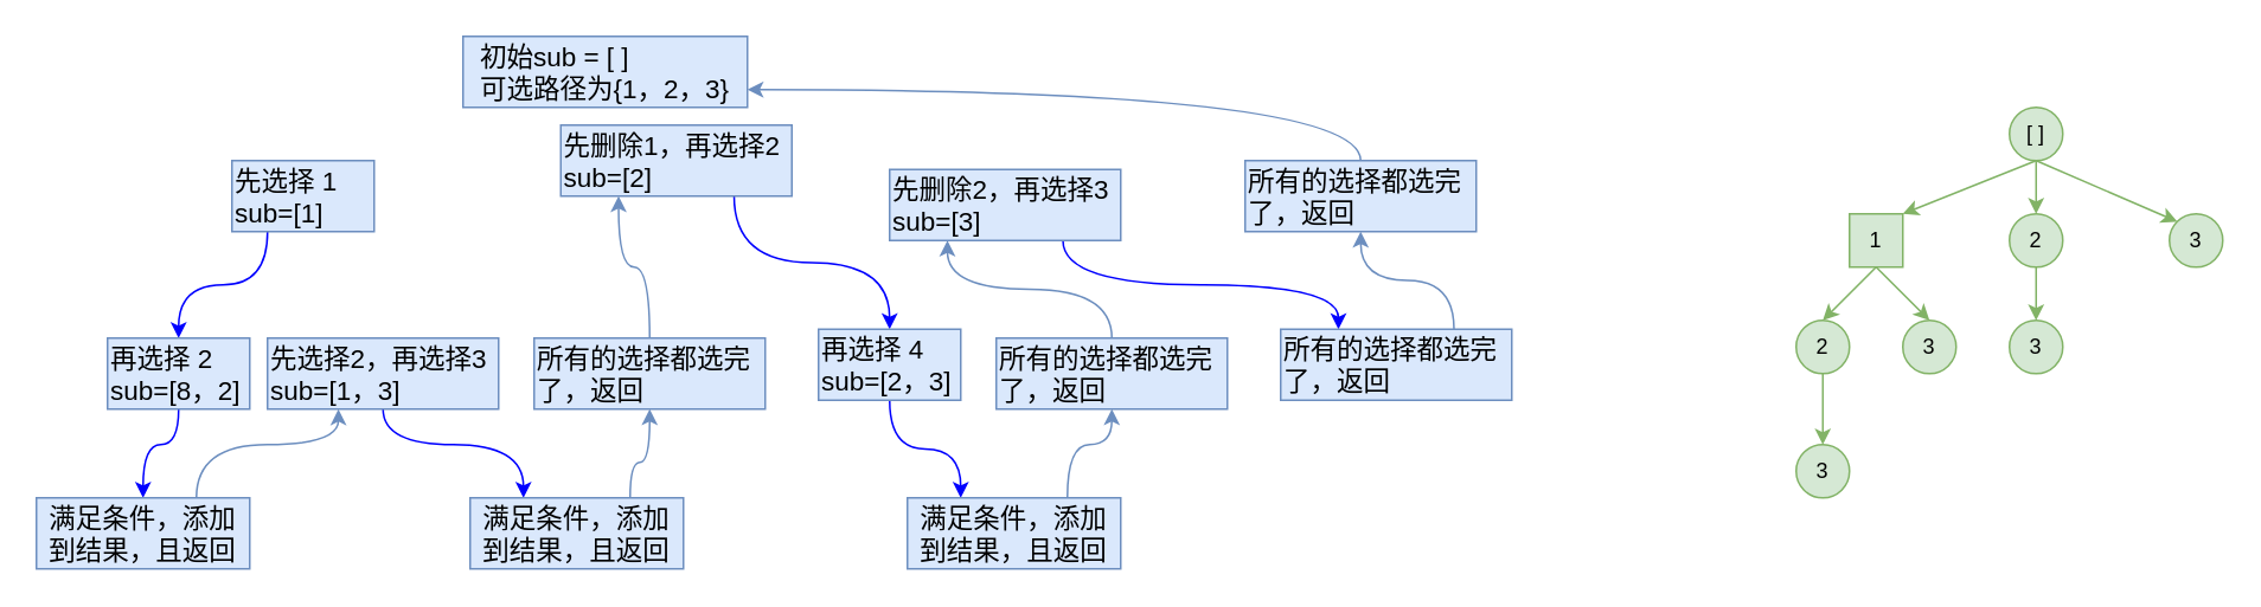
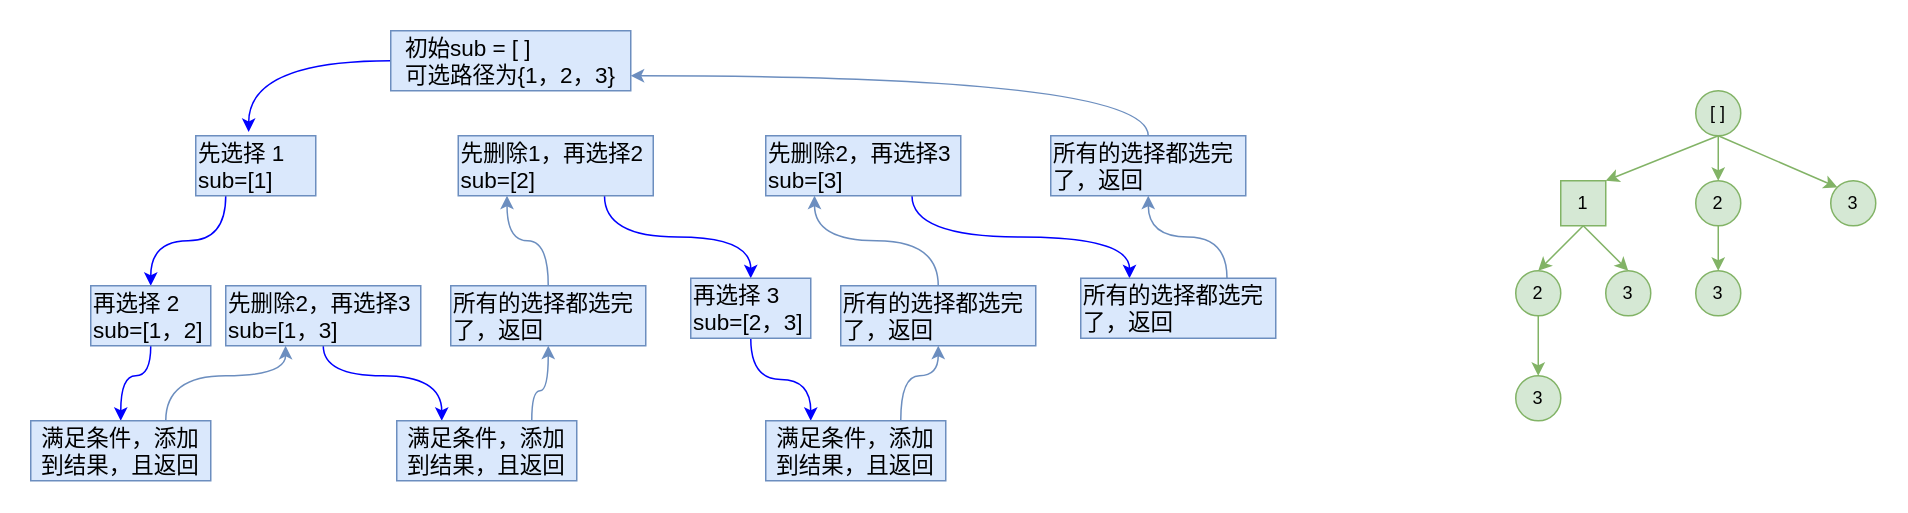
+ <mxCell id="17" style="edgeStyle=orthogonalEdgeStyle;curved=1;rounded=0;orthogonalLoop=1;jettySize=auto;html=1;exitX=0;exitY=0.5;exitDx=0;exitDy=0;entryX=0.441;entryY=-0.063;entryDx=0;entryDy=0;entryPerimeter=0;fillColor=#dae8fc;strokeColor=#0000FF;" edge="1" parent="1" source="18" target="20"><mxGeometry relative="1" as="geometry" /></mxCell>
- <mxCell id="32" value="&lt;font style=&quot;font-size: 15px&quot;&gt;先删除1，再选择2&lt;br&gt;sub=[2]&lt;/font&gt;" style="text;html=1;strokeColor=#6c8ebf;fillColor=#dae8fc;align=left;verticalAlign=middle;whiteSpace=wrap;rounded=0;" vertex="1" parent="1"><mxGeometry x="315" y="70" width="130" height="40" as="geometry" /></mxCell>
+ <mxCell id="32" value="&lt;font style=&quot;font-size: 15px&quot;&gt;先删除1，再选择2&lt;br&gt;sub=[2]&lt;/font&gt;" style="text;html=1;strokeColor=#6c8ebf;fillColor=#dae8fc;align=left;verticalAlign=middle;whiteSpace=wrap;rounded=0;" vertex="1" parent="1"><mxGeometry x="305" y="90" width="130" height="40" as="geometry" /></mxCell>
- <mxCell id="40" value="&lt;font style=&quot;font-size: 15px&quot;&gt;先删除2，再选择3&lt;br&gt;sub=[3]&lt;/font&gt;" style="text;html=1;strokeColor=#6c8ebf;fillColor=#dae8fc;align=left;verticalAlign=middle;whiteSpace=wrap;rounded=0;" vertex="1" parent="1"><mxGeometry x="500" y="95" width="130" height="40" as="geometry" /></mxCell>
+ <mxCell id="40" value="&lt;font style=&quot;font-size: 15px&quot;&gt;先删除2，再选择3&lt;br&gt;sub=[3]&lt;/font&gt;" style="text;html=1;strokeColor=#6c8ebf;fillColor=#dae8fc;align=left;verticalAlign=middle;whiteSpace=wrap;rounded=0;" vertex="1" parent="1"><mxGeometry x="510" y="90" width="130" height="40" as="geometry" /></mxCell>
- <mxCell id="34" value="&lt;font style=&quot;font-size: 15px&quot;&gt;再选择 4&lt;br&gt;sub=[2，3]&lt;/font&gt;" style="text;html=1;strokeColor=#6c8ebf;fillColor=#dae8fc;align=left;verticalAlign=middle;whiteSpace=wrap;rounded=0;" vertex="1" parent="1"><mxGeometry x="460" y="185" width="80" height="40" as="geometry" /></mxCell>
+ <mxCell id="34" value="&lt;font style=&quot;font-size: 15px&quot;&gt;再选择 3&lt;br&gt;sub=[2，3]&lt;/font&gt;" style="text;html=1;strokeColor=#6c8ebf;fillColor=#dae8fc;align=left;verticalAlign=middle;whiteSpace=wrap;rounded=0;" vertex="1" parent="1"><mxGeometry x="460" y="185" width="80" height="40" as="geometry" /></mxCell>
- <mxCell id="22" value="&lt;font style=&quot;font-size: 15px&quot;&gt;再选择 2&lt;br&gt;sub=[8，2]&lt;/font&gt;" style="text;html=1;strokeColor=#6c8ebf;fillColor=#dae8fc;align=left;verticalAlign=middle;whiteSpace=wrap;rounded=0;" vertex="1" parent="1"><mxGeometry x="60" y="190" width="80" height="40" as="geometry" /></mxCell>
+ <mxCell id="22" value="&lt;font style=&quot;font-size: 15px&quot;&gt;再选择 2&lt;br&gt;sub=[1，2]&lt;/font&gt;" style="text;html=1;strokeColor=#6c8ebf;fillColor=#dae8fc;align=left;verticalAlign=middle;whiteSpace=wrap;rounded=0;" vertex="1" parent="1"><mxGeometry x="60" y="190" width="80" height="40" as="geometry" /></mxCell>
- <mxCell id="26" value="&lt;font style=&quot;font-size: 15px&quot;&gt;先选择2，再选择3&lt;br&gt;sub=[1，3]&lt;/font&gt;" style="text;html=1;strokeColor=#6c8ebf;fillColor=#dae8fc;align=left;verticalAlign=middle;whiteSpace=wrap;rounded=0;" vertex="1" parent="1"><mxGeometry x="150" y="190" width="130" height="40" as="geometry" /></mxCell>
+ <mxCell id="26" value="&lt;font style=&quot;font-size: 15px&quot;&gt;先删除2，再选择3&lt;br&gt;sub=[1，3]&lt;/font&gt;" style="text;html=1;strokeColor=#6c8ebf;fillColor=#dae8fc;align=left;verticalAlign=middle;whiteSpace=wrap;rounded=0;" vertex="1" parent="1"><mxGeometry x="150" y="190" width="130" height="40" as="geometry" /></mxCell>
